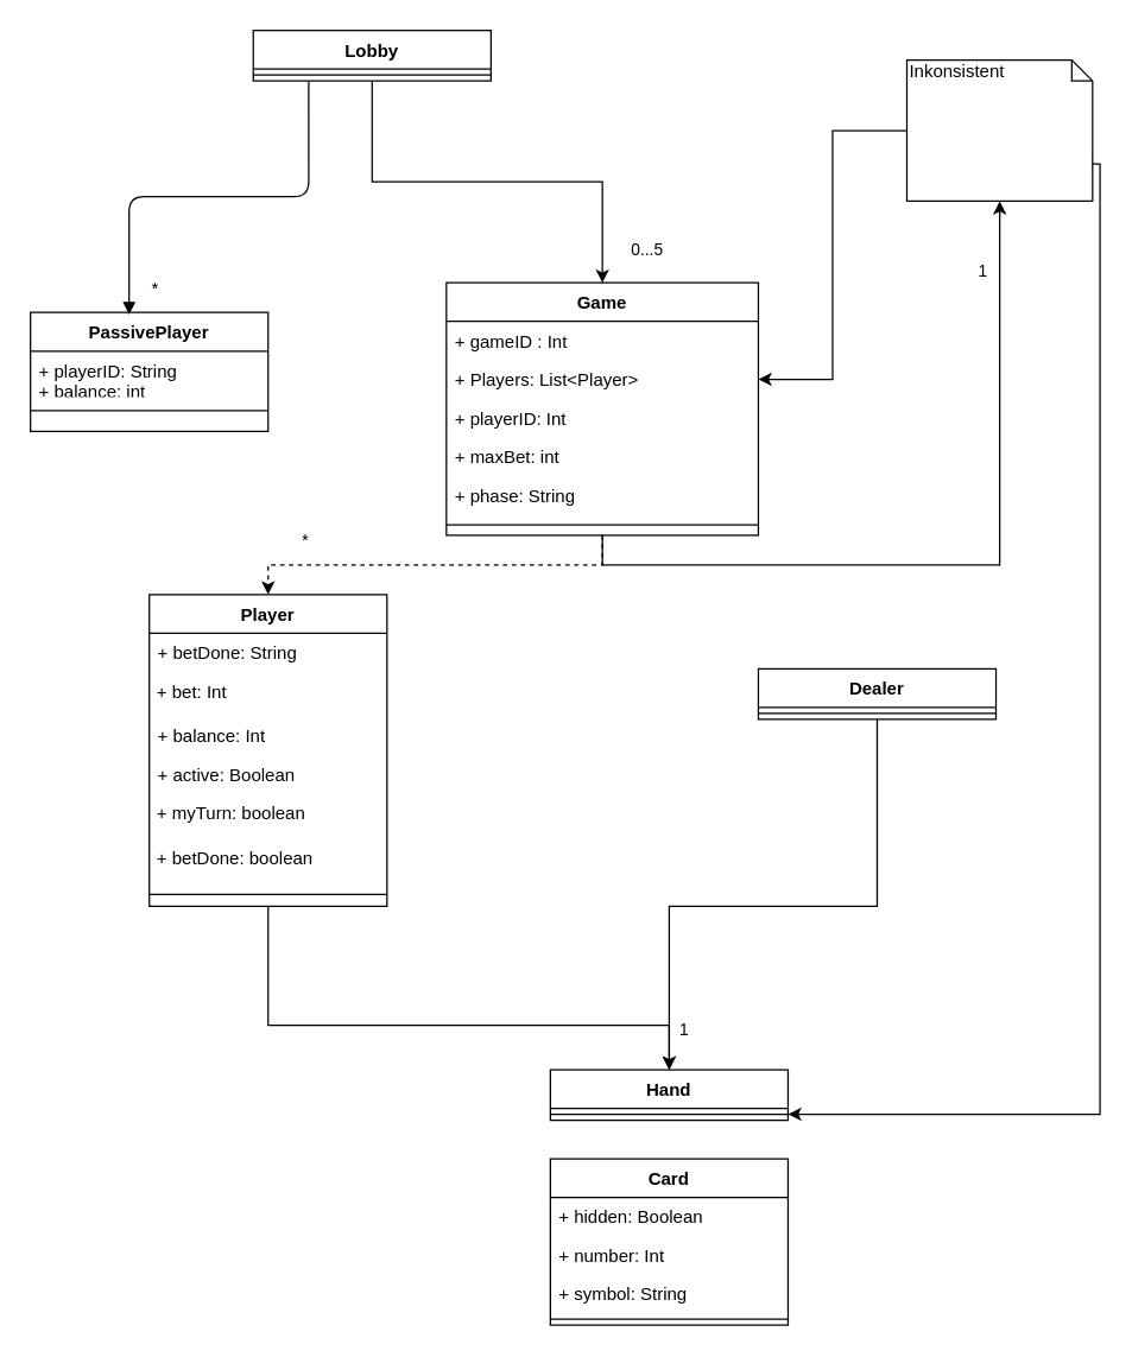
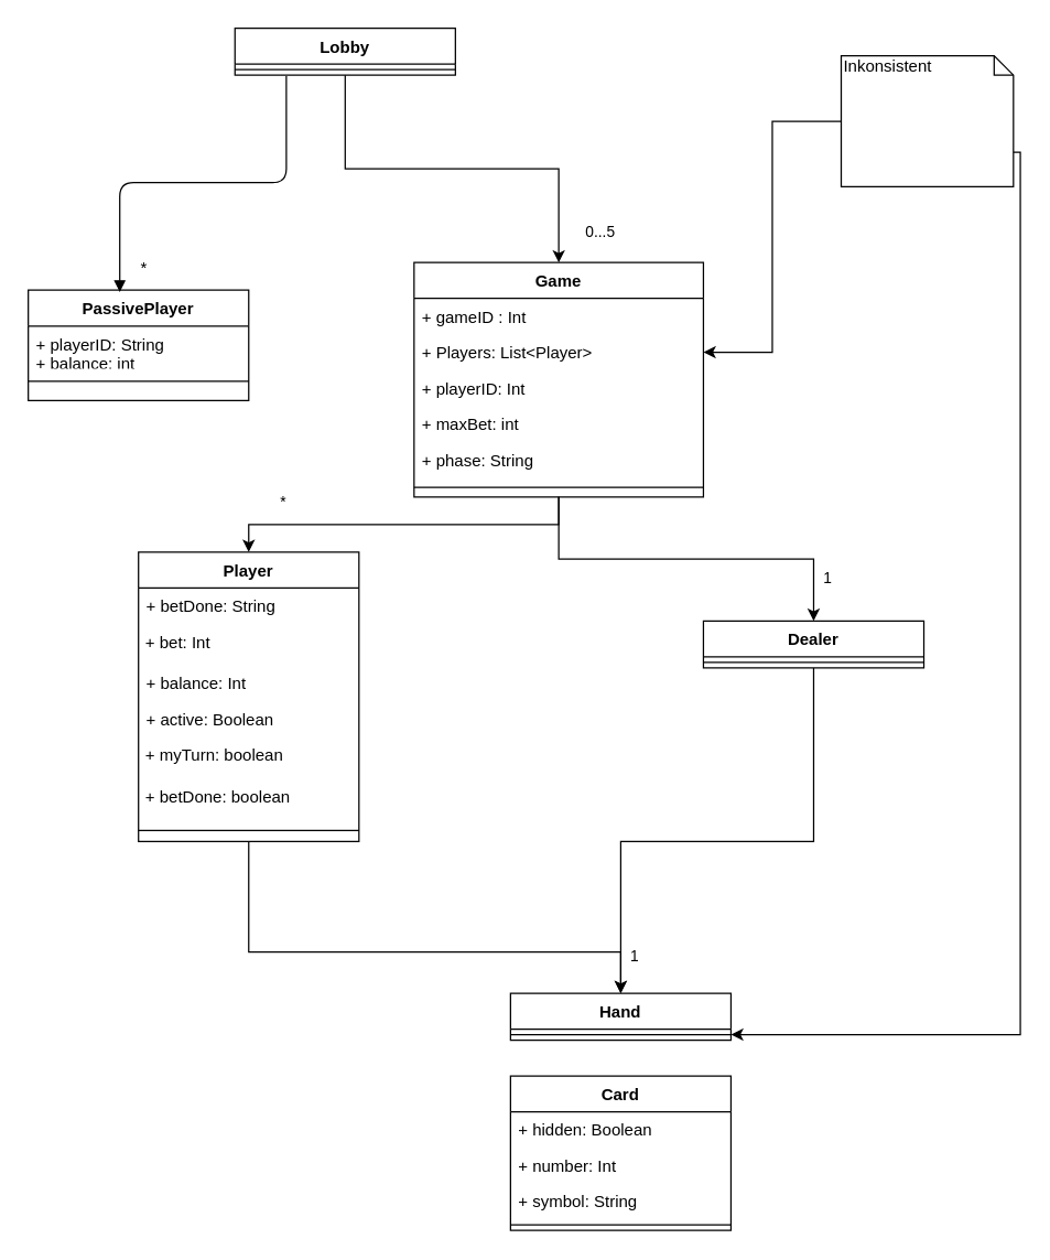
- <mxCell id="2" value="&lt;span style=&quot;font-weight: normal&quot;&gt;*&lt;/span&gt;" style="edgeStyle=orthogonalEdgeStyle;rounded=0;orthogonalLoop=1;jettySize=auto;html=1;exitX=0.5;exitY=1;exitDx=0;exitDy=0;entryX=0.5;entryY=0;entryDx=0;entryDy=0;fontStyle=1;dashed=1;" parent="1" source="4" target="34" edge="1"><mxGeometry x="0.667" y="-11" relative="1" as="geometry"><mxPoint x="1" y="-5" as="offset" /></mxGeometry></mxCell>
+ <mxCell id="2" value="&lt;span style=&quot;font-weight: normal&quot;&gt;*&lt;/span&gt;" style="edgeStyle=orthogonalEdgeStyle;rounded=0;orthogonalLoop=1;jettySize=auto;html=1;exitX=0.5;exitY=1;exitDx=0;exitDy=0;entryX=0.5;entryY=0;entryDx=0;entryDy=0;fontStyle=1" parent="1" source="4" target="34" edge="1"><mxGeometry x="0.667" y="-11" relative="1" as="geometry"><mxPoint x="1" y="-5" as="offset" /></mxGeometry></mxCell>
- <mxCell id="3" value="1" style="edgeStyle=orthogonalEdgeStyle;rounded=0;orthogonalLoop=1;jettySize=auto;html=1;exitX=0.5;exitY=1;exitDx=0;exitDy=0;" parent="1" source="4" target="18" edge="1"><mxGeometry x="0.808" y="11" relative="1" as="geometry"><mxPoint x="-1" y="-5" as="offset" /></mxGeometry></mxCell>
+ <mxCell id="3" value="1" style="edgeStyle=orthogonalEdgeStyle;rounded=0;orthogonalLoop=1;jettySize=auto;html=1;exitX=0.5;exitY=1;exitDx=0;exitDy=0;entryX=0.5;entryY=0;entryDx=0;entryDy=0;" parent="1" source="4" target="30" edge="1"><mxGeometry x="0.808" y="11" relative="1" as="geometry"><mxPoint x="-1" y="-5" as="offset" /></mxGeometry></mxCell>
